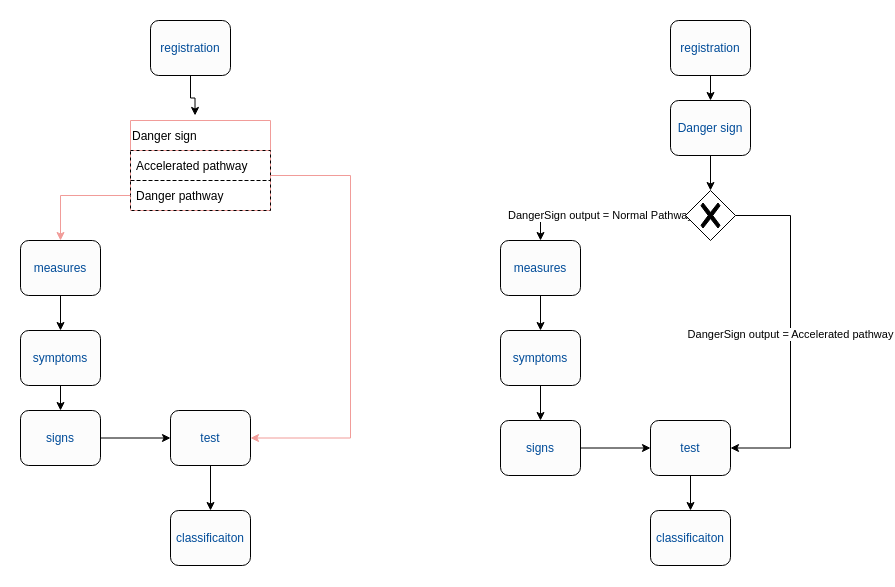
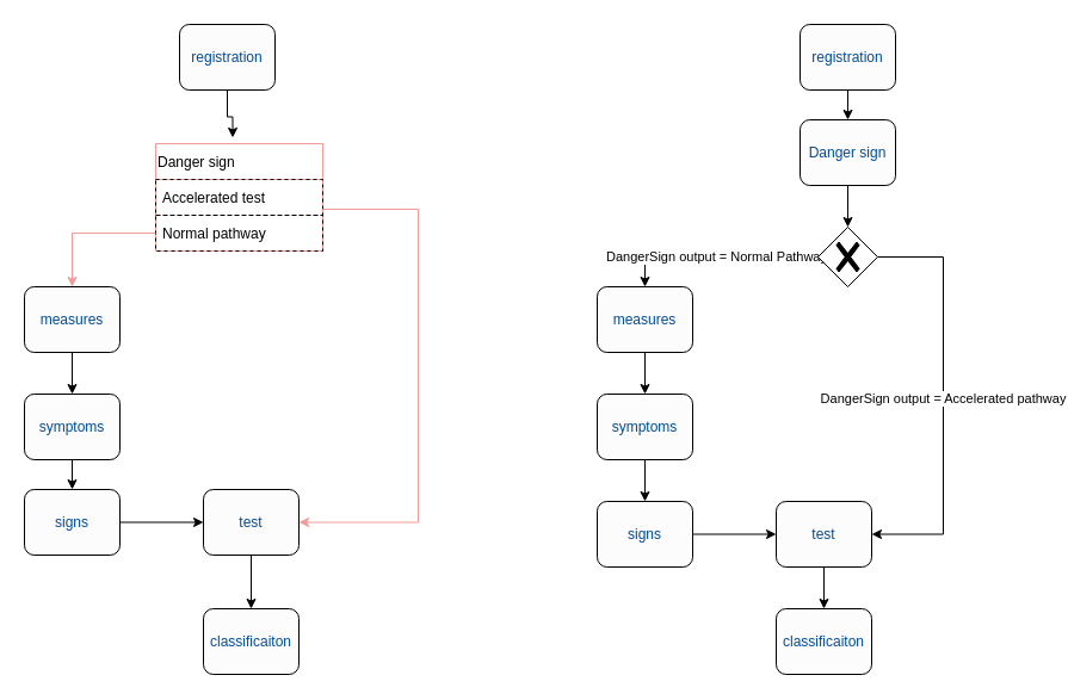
- <mxCell id="3" value="Accelerated pathway" style="text;strokeColor=default;fillColor=none;align=left;verticalAlign=middle;spacingLeft=4;spacingRight=4;overflow=hidden;points=[[0,0.5],[1,0.5]];portConstraint=eastwest;rotatable=0;fontColor=#000000;rounded=0;dashed=1;" vertex="1" parent="2"><mxGeometry y="30" width="140" height="30" as="geometry" /></mxCell>
+ <mxCell id="3" value="Accelerated test" style="text;strokeColor=default;fillColor=none;align=left;verticalAlign=middle;spacingLeft=4;spacingRight=4;overflow=hidden;points=[[0,0.5],[1,0.5]];portConstraint=eastwest;rotatable=0;fontColor=#000000;rounded=0;dashed=1;" vertex="1" parent="2"><mxGeometry y="30" width="140" height="30" as="geometry" /></mxCell>
- <mxCell id="4" value="Danger pathway" style="text;strokeColor=default;fillColor=none;align=left;verticalAlign=middle;spacingLeft=4;spacingRight=4;overflow=hidden;points=[[0,0.5],[1,0.5]];portConstraint=eastwest;rotatable=0;fontColor=#000000;rounded=0;dashed=1;" vertex="1" parent="2"><mxGeometry y="60" width="140" height="30" as="geometry" /></mxCell>
+ <mxCell id="4" value="Normal pathway" style="text;strokeColor=default;fillColor=none;align=left;verticalAlign=middle;spacingLeft=4;spacingRight=4;overflow=hidden;points=[[0,0.5],[1,0.5]];portConstraint=eastwest;rotatable=0;fontColor=#000000;rounded=0;dashed=1;" vertex="1" parent="2"><mxGeometry y="60" width="140" height="30" as="geometry" /></mxCell>
